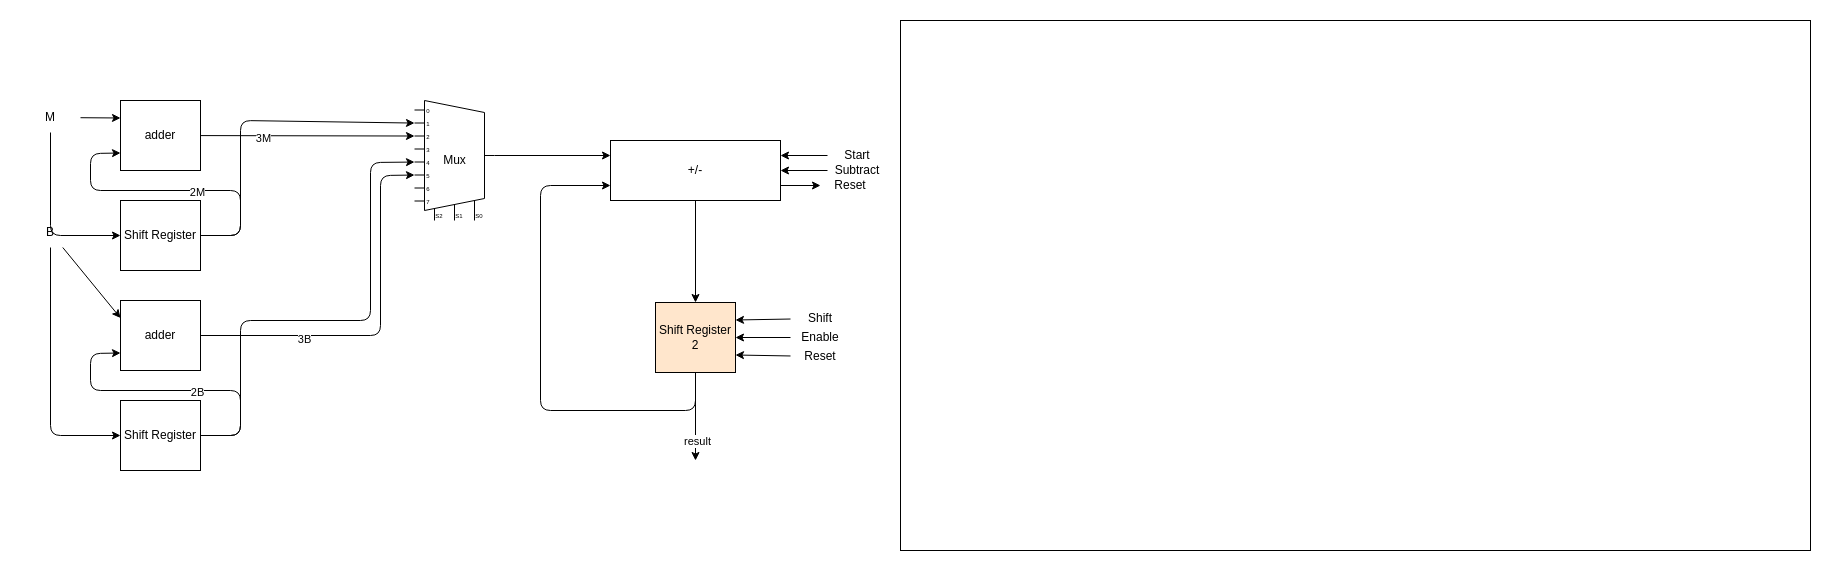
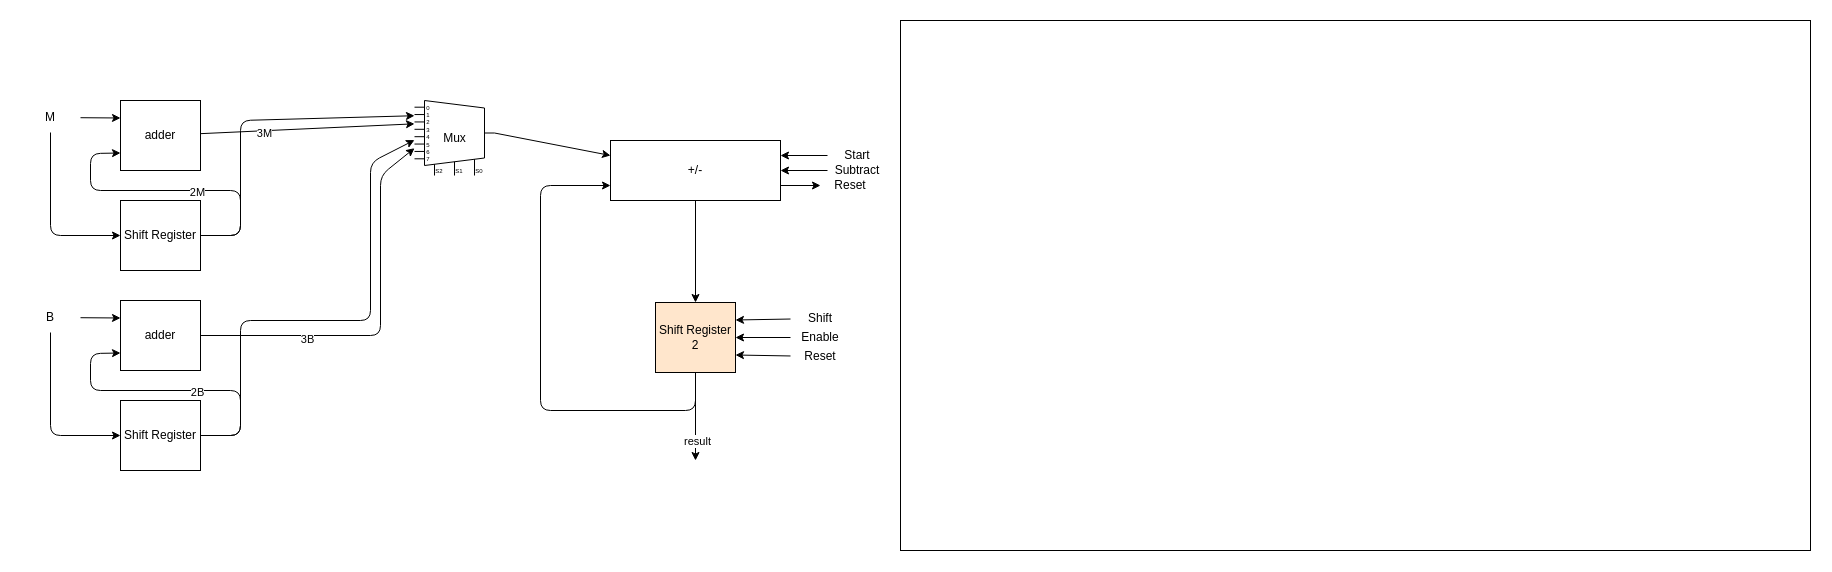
- <mxCell id="4" value="Mux" style="shadow=0;dashed=0;align=center;html=1;strokeWidth=1;shape=mxgraph.electrical.abstract.mux2;treeFolding=0;selectorPins=3;" parent="1" vertex="1"><mxGeometry x="414" y="100" width="80" height="120" as="geometry" /></mxCell>
+ <mxCell id="4" value="Mux" style="shadow=0;dashed=0;align=center;html=1;strokeWidth=1;shape=mxgraph.electrical.abstract.mux2;treeFolding=0;selectorPins=3;" parent="1" vertex="1"><mxGeometry x="414" y="100" width="80" height="75" as="geometry" /></mxCell>
- <mxCell id="24" value="B" style="text;html=1;strokeColor=none;fillColor=none;align=center;verticalAlign=middle;whiteSpace=wrap;rounded=0;" parent="1" vertex="1"><mxGeometry x="20" y="217" width="60" height="30" as="geometry" /></mxCell>
+ <mxCell id="24" value="B" style="text;html=1;strokeColor=none;fillColor=none;align=center;verticalAlign=middle;whiteSpace=wrap;rounded=0;" parent="1" vertex="1"><mxGeometry x="20" y="302" width="60" height="30" as="geometry" /></mxCell>
